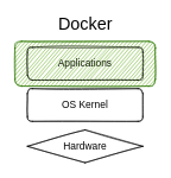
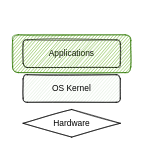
- <mxCell id="5" value="&lt;font style=&quot;font-size: 24px&quot;&gt;Docker&lt;/font&gt;" style="text;html=1;align=center;verticalAlign=middle;resizable=0;points=[];autosize=1;strokeColor=none;fillColor=none;fontSize=14;rounded=1;sketch=1;" parent="1" vertex="1"><mxGeometry x="76" y="20" width="86" height="25" as="geometry" /></mxCell>
- <mxCell id="3" value="&lt;font style=&quot;font-size: 14px&quot;&gt;OS Kernel&lt;/font&gt;" style="rounded=1;whiteSpace=wrap;html=1;sketch=1;" parent="1" vertex="1"><mxGeometry x="38" y="124" width="162" height="46" as="geometry" /></mxCell>
+ <mxCell id="3" value="&lt;font style=&quot;font-size: 14px&quot;&gt;OS Kernel&lt;/font&gt;" style="rounded=1;whiteSpace=wrap;html=1;sketch=1;fillColor=#d5e8d4;" parent="1" vertex="1"><mxGeometry x="38" y="124" width="162" height="46" as="geometry" /></mxCell>
